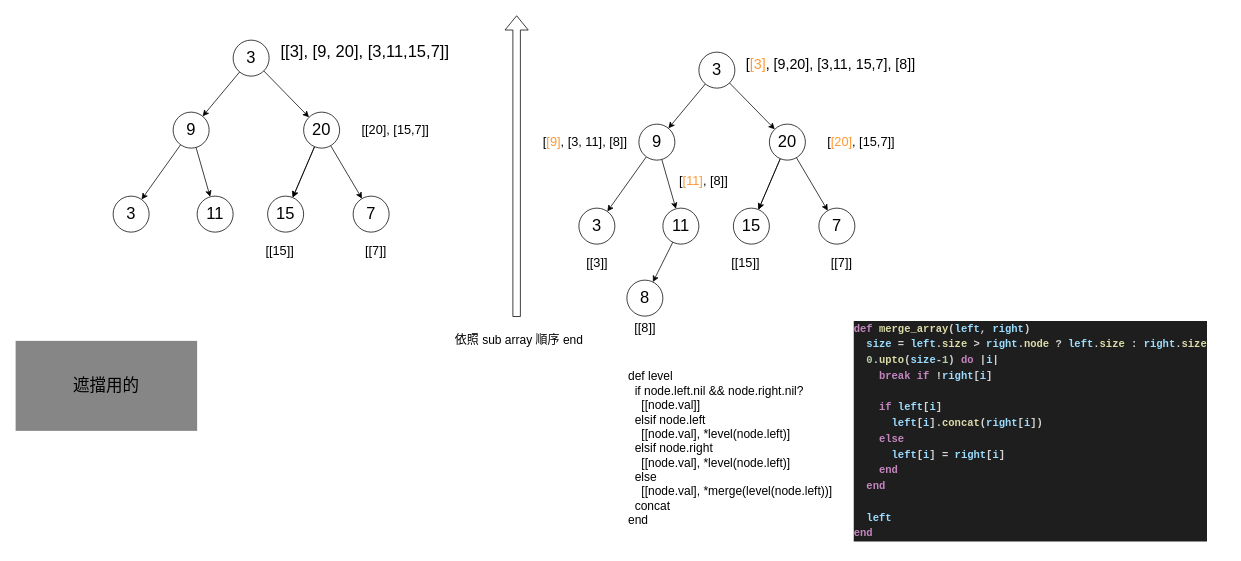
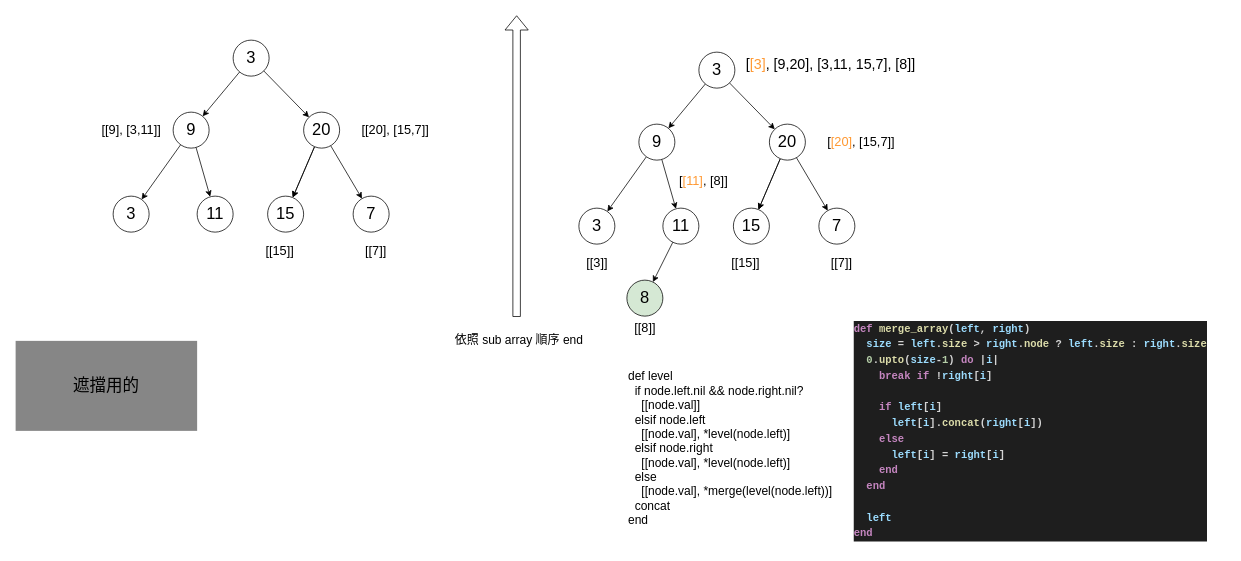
- <mxCell id="17" value="[[3], [9, 20], [3,11,15,7]]" style="text;html=1;strokeColor=none;fillColor=none;align=center;verticalAlign=middle;whiteSpace=wrap;rounded=0;fontSize=22;opacity=50;" vertex="1" parent="1"><mxGeometry x="364" y="53" width="244" height="32" as="geometry" /></mxCell>
+ <mxCell id="21" value="[[9], [3,11]]" style="text;html=1;align=center;verticalAlign=middle;resizable=0;points=[];autosize=1;strokeColor=none;fillColor=none;fontSize=17;" vertex="1" parent="1"><mxGeometry x="126" y="157" width="96" height="32" as="geometry" /></mxCell>
- <mxCell id="41" value="[&lt;font color=&quot;#ff9933&quot;&gt;[9]&lt;/font&gt;, [3, 11], [8]]" style="text;html=1;align=center;verticalAlign=middle;resizable=0;points=[];autosize=1;strokeColor=none;fillColor=none;fontSize=17;" vertex="1" parent="1"><mxGeometry x="707" y="173" width="144" height="32" as="geometry" /></mxCell>
- <mxCell id="42" value="&lt;font style=&quot;font-size: 22px&quot;&gt;8&lt;/font&gt;" style="ellipse;whiteSpace=wrap;html=1;aspect=fixed;" vertex="1" parent="1"><mxGeometry x="835" y="373" width="48" height="48" as="geometry" /></mxCell>
+ <mxCell id="42" value="&lt;font style=&quot;font-size: 22px&quot;&gt;8&lt;/font&gt;" style="ellipse;whiteSpace=wrap;html=1;aspect=fixed;fillColor=#d5e8d4;" vertex="1" parent="1"><mxGeometry x="835" y="373" width="48" height="48" as="geometry" /></mxCell>
